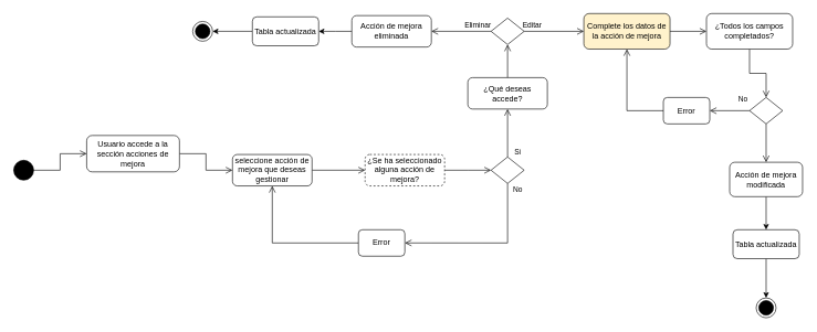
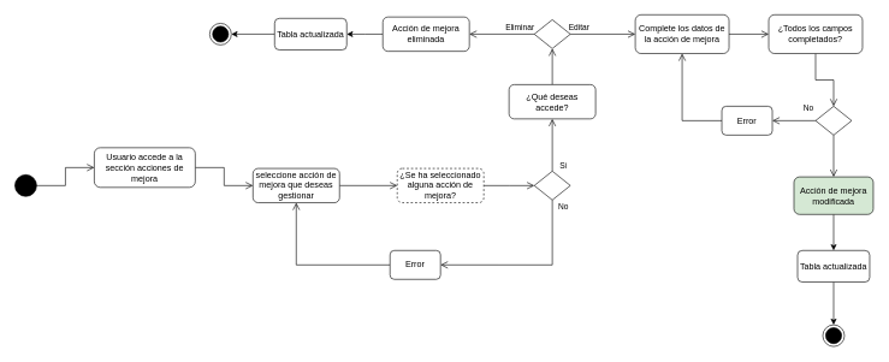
- <mxCell id="28" value="Complete los datos de la acción de mejora" style="rounded=1;whiteSpace=wrap;html=1;fillColor=#fff2cc;" vertex="1" parent="1"><mxGeometry x="880" y="20" width="130" height="53.75" as="geometry" /></mxCell>
+ <mxCell id="28" value="Complete los datos de la acción de mejora" style="rounded=1;whiteSpace=wrap;html=1;" vertex="1" parent="1"><mxGeometry x="880" y="20" width="130" height="53.75" as="geometry" /></mxCell>
- <mxCell id="39" value="Acción de mejora modificada" style="rounded=1;whiteSpace=wrap;html=1;" vertex="1" parent="1"><mxGeometry x="1100" y="244.87" width="110" height="52" as="geometry" /></mxCell>
+ <mxCell id="39" value="Acción de mejora modificada" style="rounded=1;whiteSpace=wrap;html=1;fillColor=#d5e8d4;" vertex="1" parent="1"><mxGeometry x="1100" y="244.87" width="110" height="52" as="geometry" /></mxCell>
